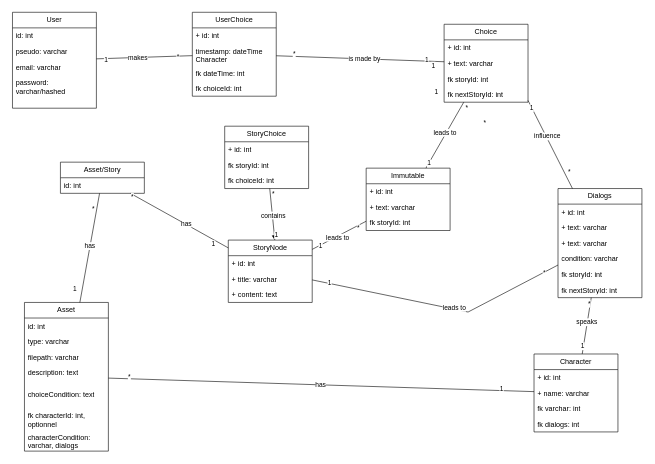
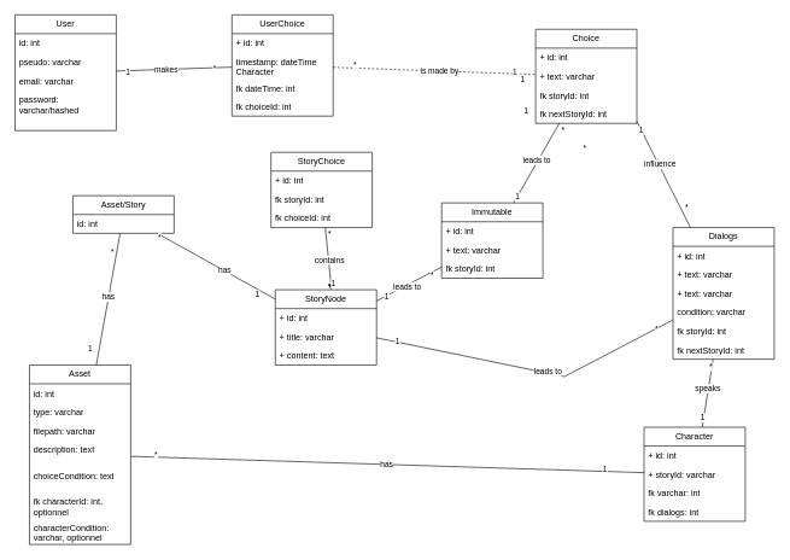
- <mxCell id="47" value="" style="endArrow=none;html=1;rounded=0;" parent="1" source="38" target="2" edge="1"><mxGeometry width="50" height="50" relative="1" as="geometry"><mxPoint x="460" y="124" as="sourcePoint" /><mxPoint x="604" y="120" as="targetPoint" /></mxGeometry></mxCell>
+ <mxCell id="47" value="" style="endArrow=none;html=1;rounded=0;dashed=1;" parent="1" source="38" target="2" edge="1"><mxGeometry width="50" height="50" relative="1" as="geometry"><mxPoint x="460" y="124" as="sourcePoint" /><mxPoint x="604" y="120" as="targetPoint" /></mxGeometry></mxCell>
- <mxCell id="69" value="+ name: varchar" style="text;strokeColor=none;fillColor=none;align=left;verticalAlign=top;spacingLeft=4;spacingRight=4;overflow=hidden;rotatable=0;points=[[0,0.5],[1,0.5]];portConstraint=eastwest;whiteSpace=wrap;html=1;" parent="67" vertex="1"><mxGeometry y="52" width="140" height="26" as="geometry" /></mxCell>
+ <mxCell id="69" value="+ storyId: varchar" style="text;strokeColor=none;fillColor=none;align=left;verticalAlign=top;spacingLeft=4;spacingRight=4;overflow=hidden;rotatable=0;points=[[0,0.5],[1,0.5]];portConstraint=eastwest;whiteSpace=wrap;html=1;" parent="67" vertex="1"><mxGeometry y="52" width="140" height="26" as="geometry" /></mxCell>
- <mxCell id="23" value="&lt;div&gt;characterCondition: varchar, dialogs&lt;/div&gt;" style="text;strokeColor=none;fillColor=none;align=left;verticalAlign=top;spacingLeft=4;spacingRight=4;overflow=hidden;rotatable=0;points=[[0,0.5],[1,0.5]];portConstraint=eastwest;whiteSpace=wrap;html=1;" parent="16" vertex="1"><mxGeometry y="212" width="140" height="36" as="geometry" /></mxCell>
+ <mxCell id="23" value="&lt;div&gt;characterCondition: varchar, optionnel&lt;/div&gt;" style="text;strokeColor=none;fillColor=none;align=left;verticalAlign=top;spacingLeft=4;spacingRight=4;overflow=hidden;rotatable=0;points=[[0,0.5],[1,0.5]];portConstraint=eastwest;whiteSpace=wrap;html=1;" parent="16" vertex="1"><mxGeometry y="212" width="140" height="36" as="geometry" /></mxCell>
